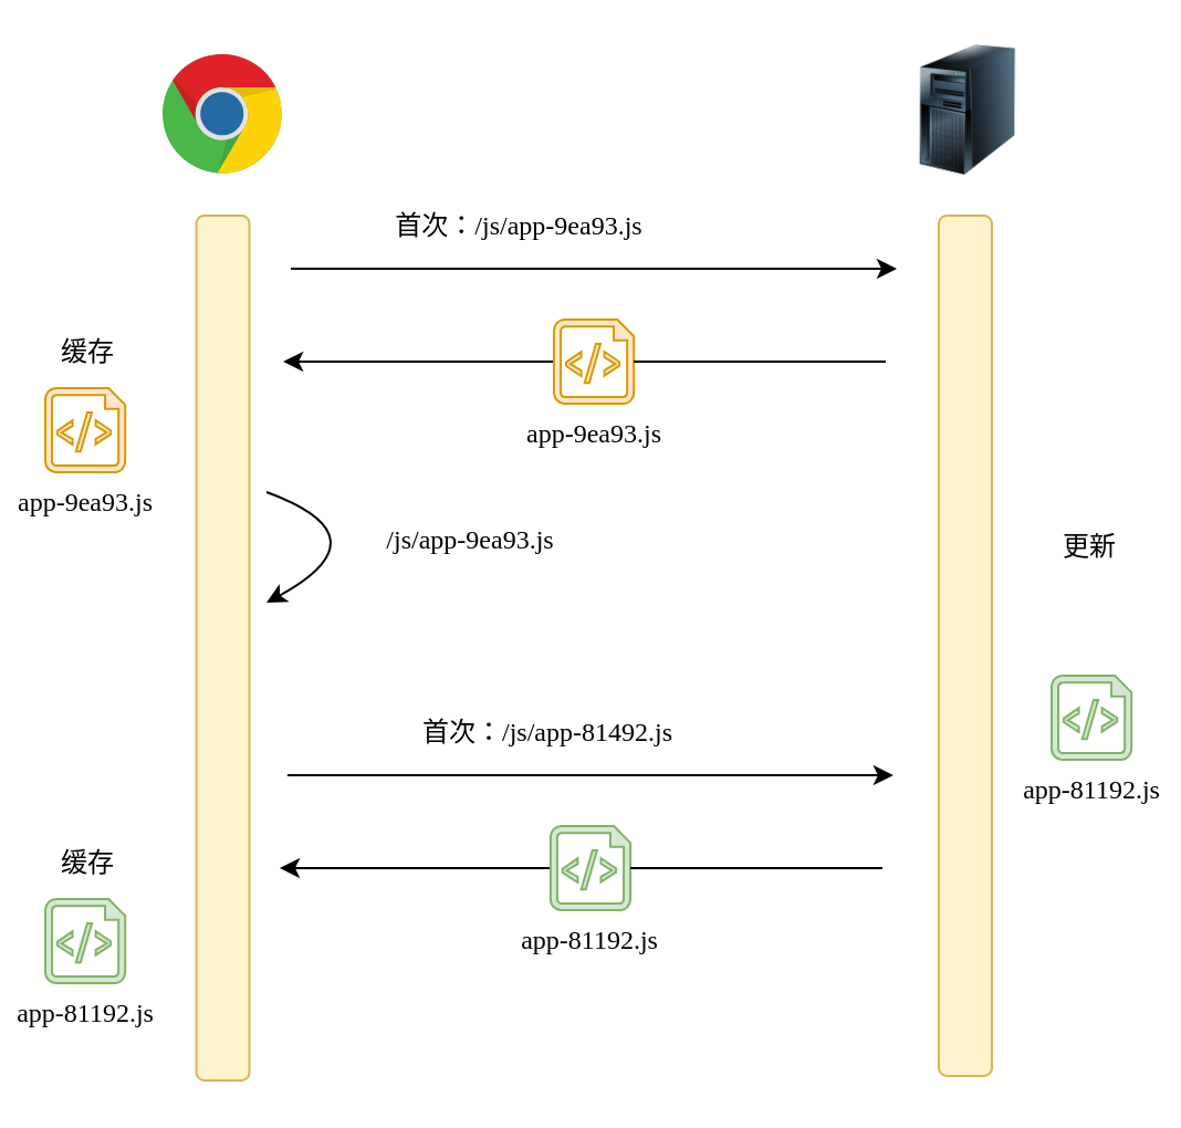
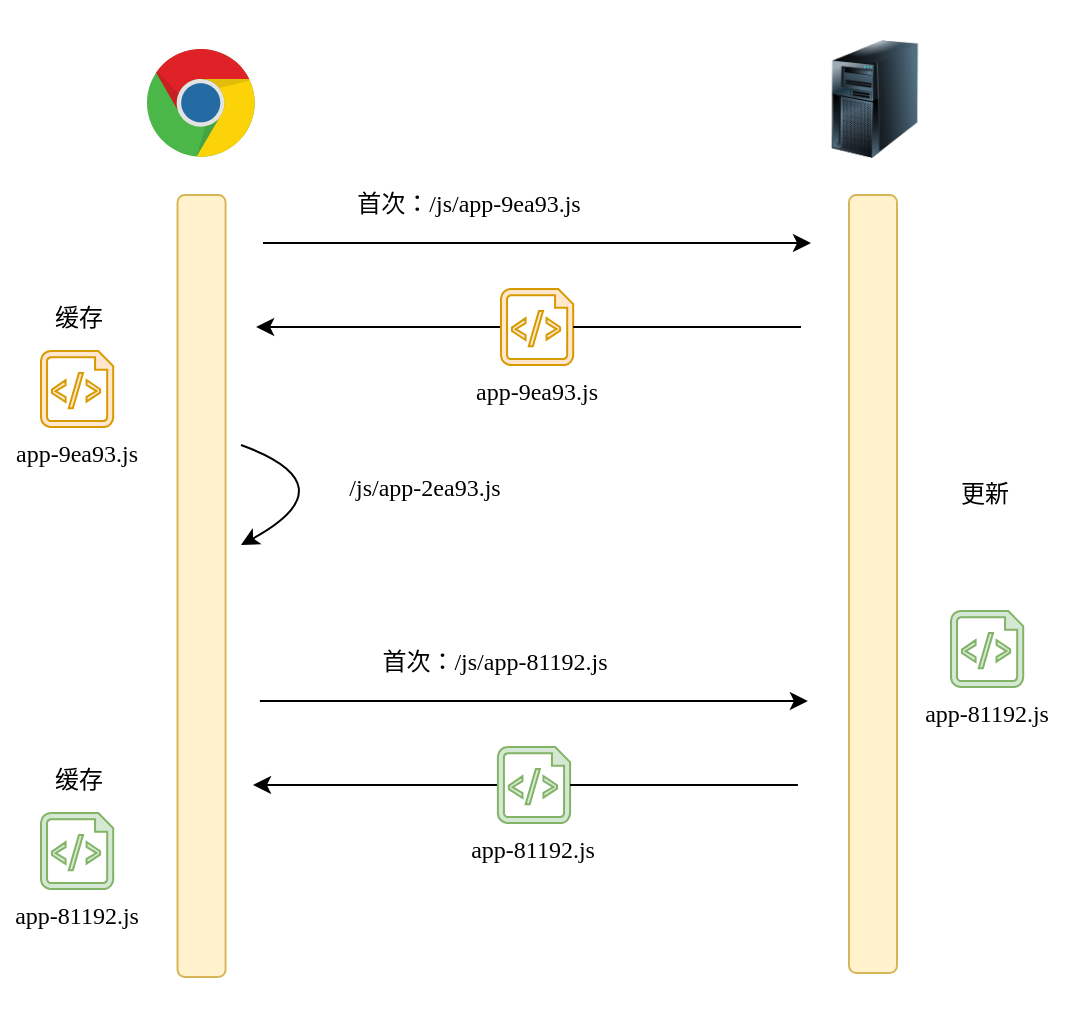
- <mxCell id="16" value="/js/app-9ea93.js" style="text;html=1;align=center;verticalAlign=middle;resizable=0;points=[];autosize=1;fontFamily=Roboto Mono;" vertex="1" parent="1"><mxGeometry x="149" y="235" width="125" height="18" as="geometry" /></mxCell>
+ <mxCell id="16" value="/js/app-2ea93.js" style="text;html=1;align=center;verticalAlign=middle;resizable=0;points=[];autosize=1;fontFamily=Roboto Mono;" vertex="1" parent="1"><mxGeometry x="149" y="235" width="125" height="18" as="geometry" /></mxCell>
- <mxCell id="18" value="首次：/js/app-81492.js" style="text;html=1;align=center;verticalAlign=middle;resizable=0;points=[];autosize=1;fontFamily=Roboto Mono;" vertex="1" parent="1"><mxGeometry x="166.44" y="322" width="161" height="18" as="geometry" /></mxCell>
+ <mxCell id="18" value="首次：/js/app-81192.js" style="text;html=1;align=center;verticalAlign=middle;resizable=0;points=[];autosize=1;fontFamily=Roboto Mono;" vertex="1" parent="1"><mxGeometry x="166.44" y="322" width="161" height="18" as="geometry" /></mxCell>
